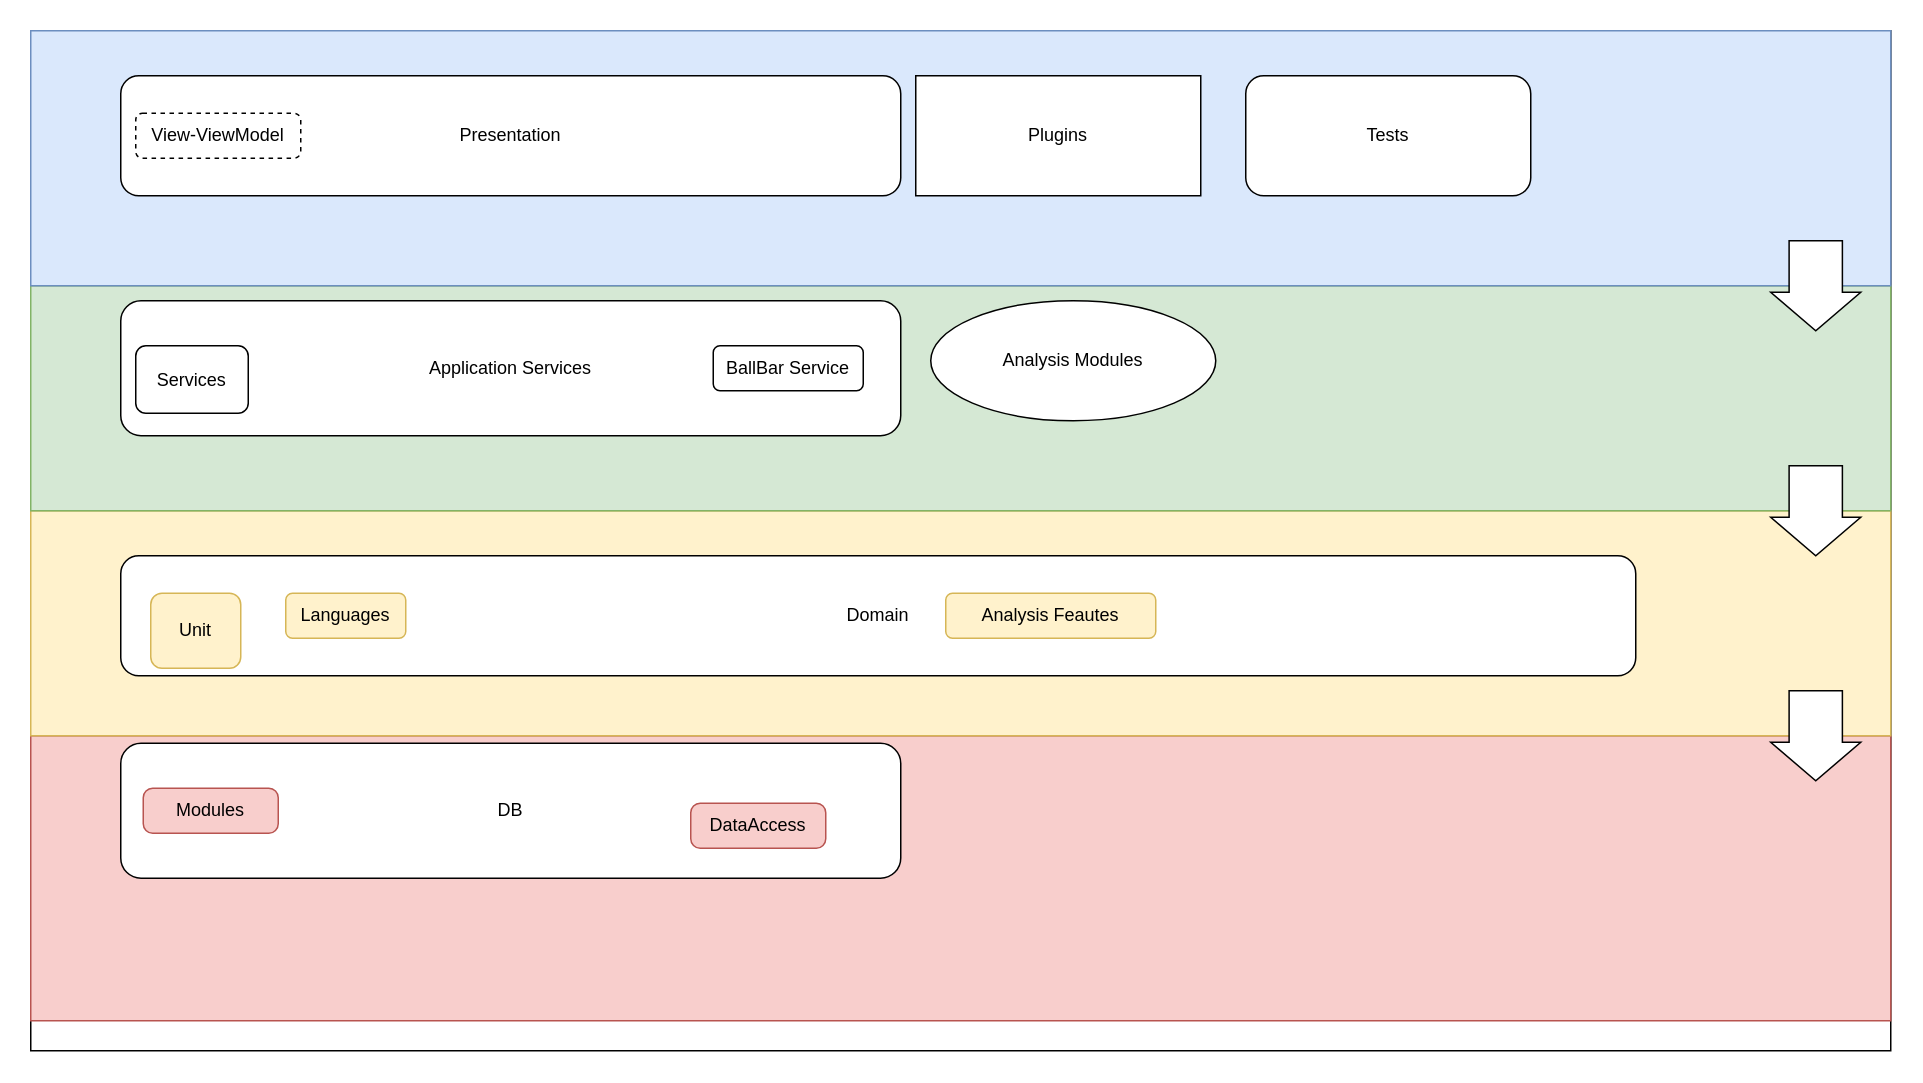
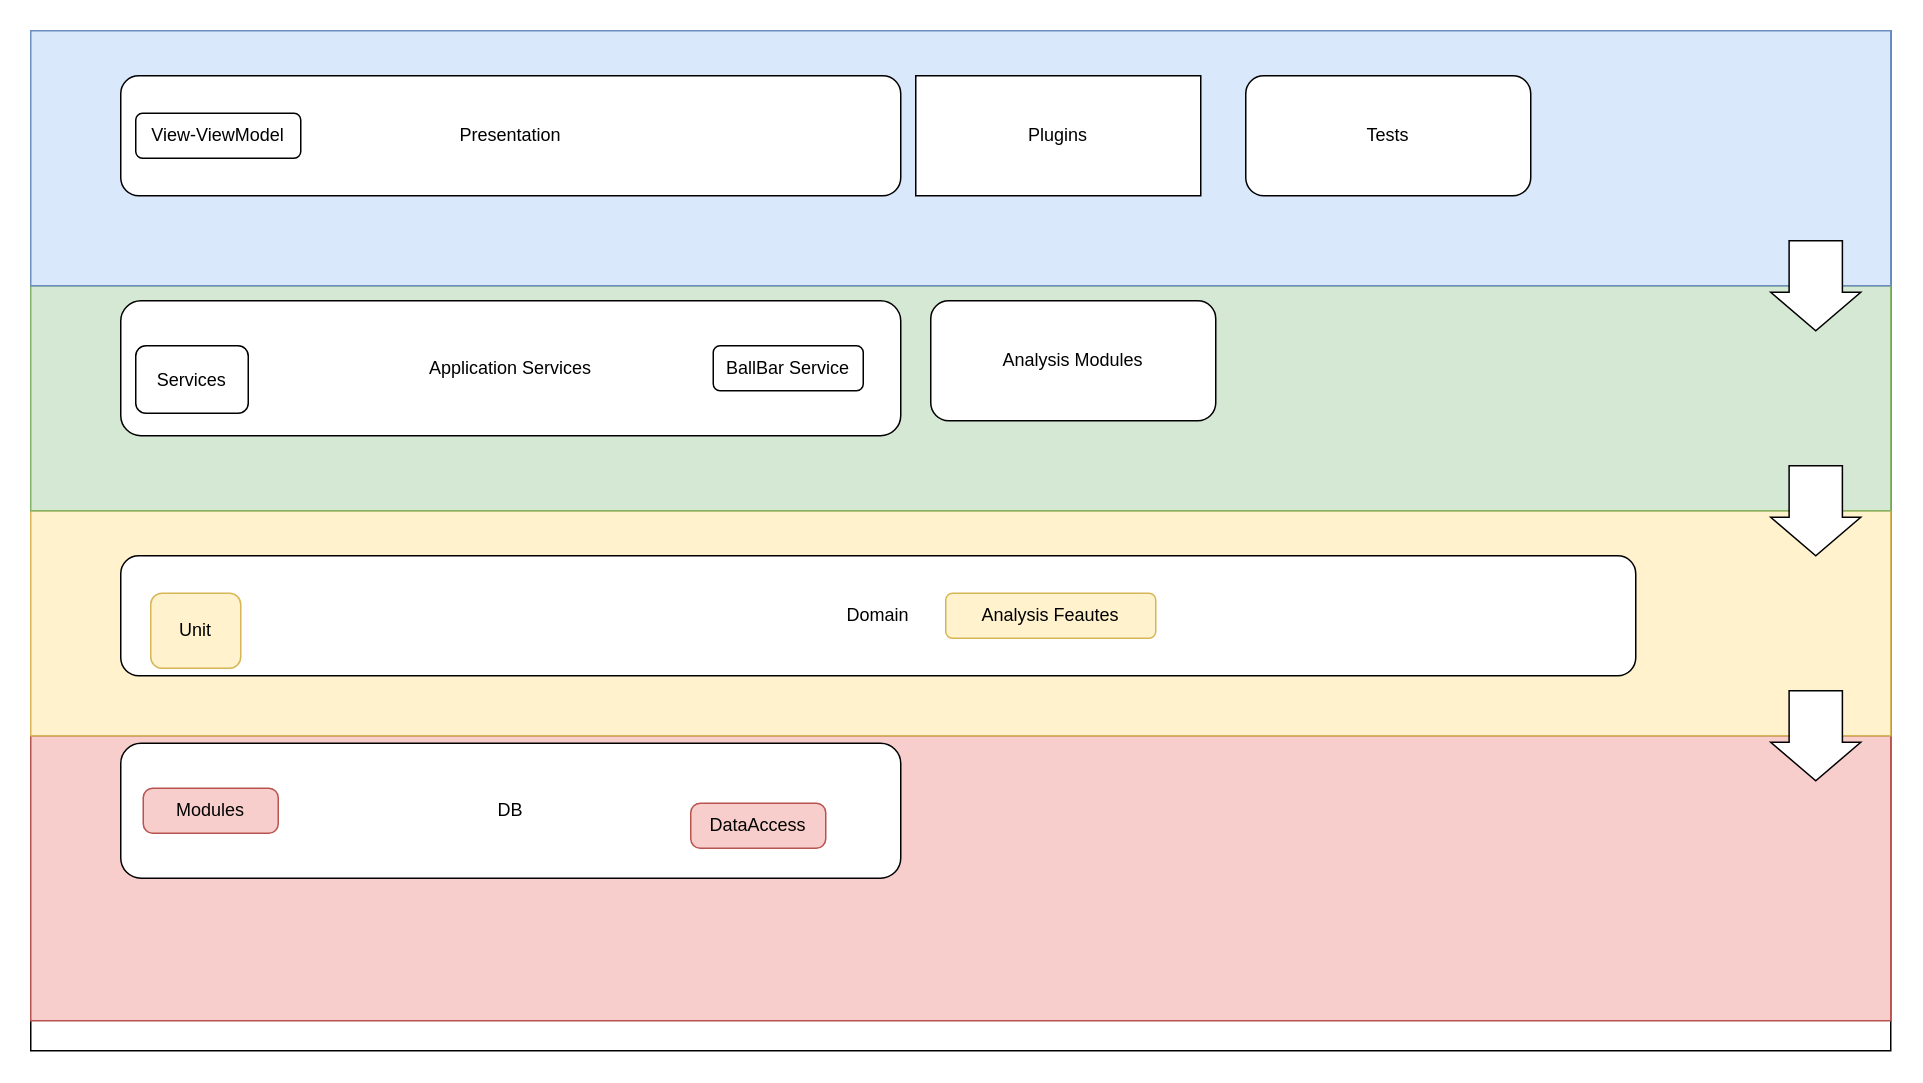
- <mxCell id="22" value="View-ViewModel" style="rounded=1;whiteSpace=wrap;html=1;dashed=1;" parent="1" vertex="1"><mxGeometry x="90" y="75" width="110" height="30" as="geometry" /></mxCell>
+ <mxCell id="22" value="View-ViewModel" style="rounded=1;whiteSpace=wrap;html=1;" parent="1" vertex="1"><mxGeometry x="90" y="75" width="110" height="30" as="geometry" /></mxCell>
- <mxCell id="11" value="Analysis Modules" style="ellipse;whiteSpace=wrap;html=1;" vertex="1" parent="6"><mxGeometry x="600" y="180" width="190" height="80" as="geometry" /></mxCell>
+ <mxCell id="11" value="Analysis Modules" style="rounded=1;whiteSpace=wrap;html=1;" vertex="1" parent="6"><mxGeometry x="600" y="180" width="190" height="80" as="geometry" /></mxCell>
- <mxCell id="16" value="Languages" style="rounded=1;whiteSpace=wrap;html=1;fillColor=#fff2cc;strokeColor=#d6b656;" vertex="1" parent="2"><mxGeometry x="170" y="375" width="80" height="30" as="geometry" /></mxCell>
